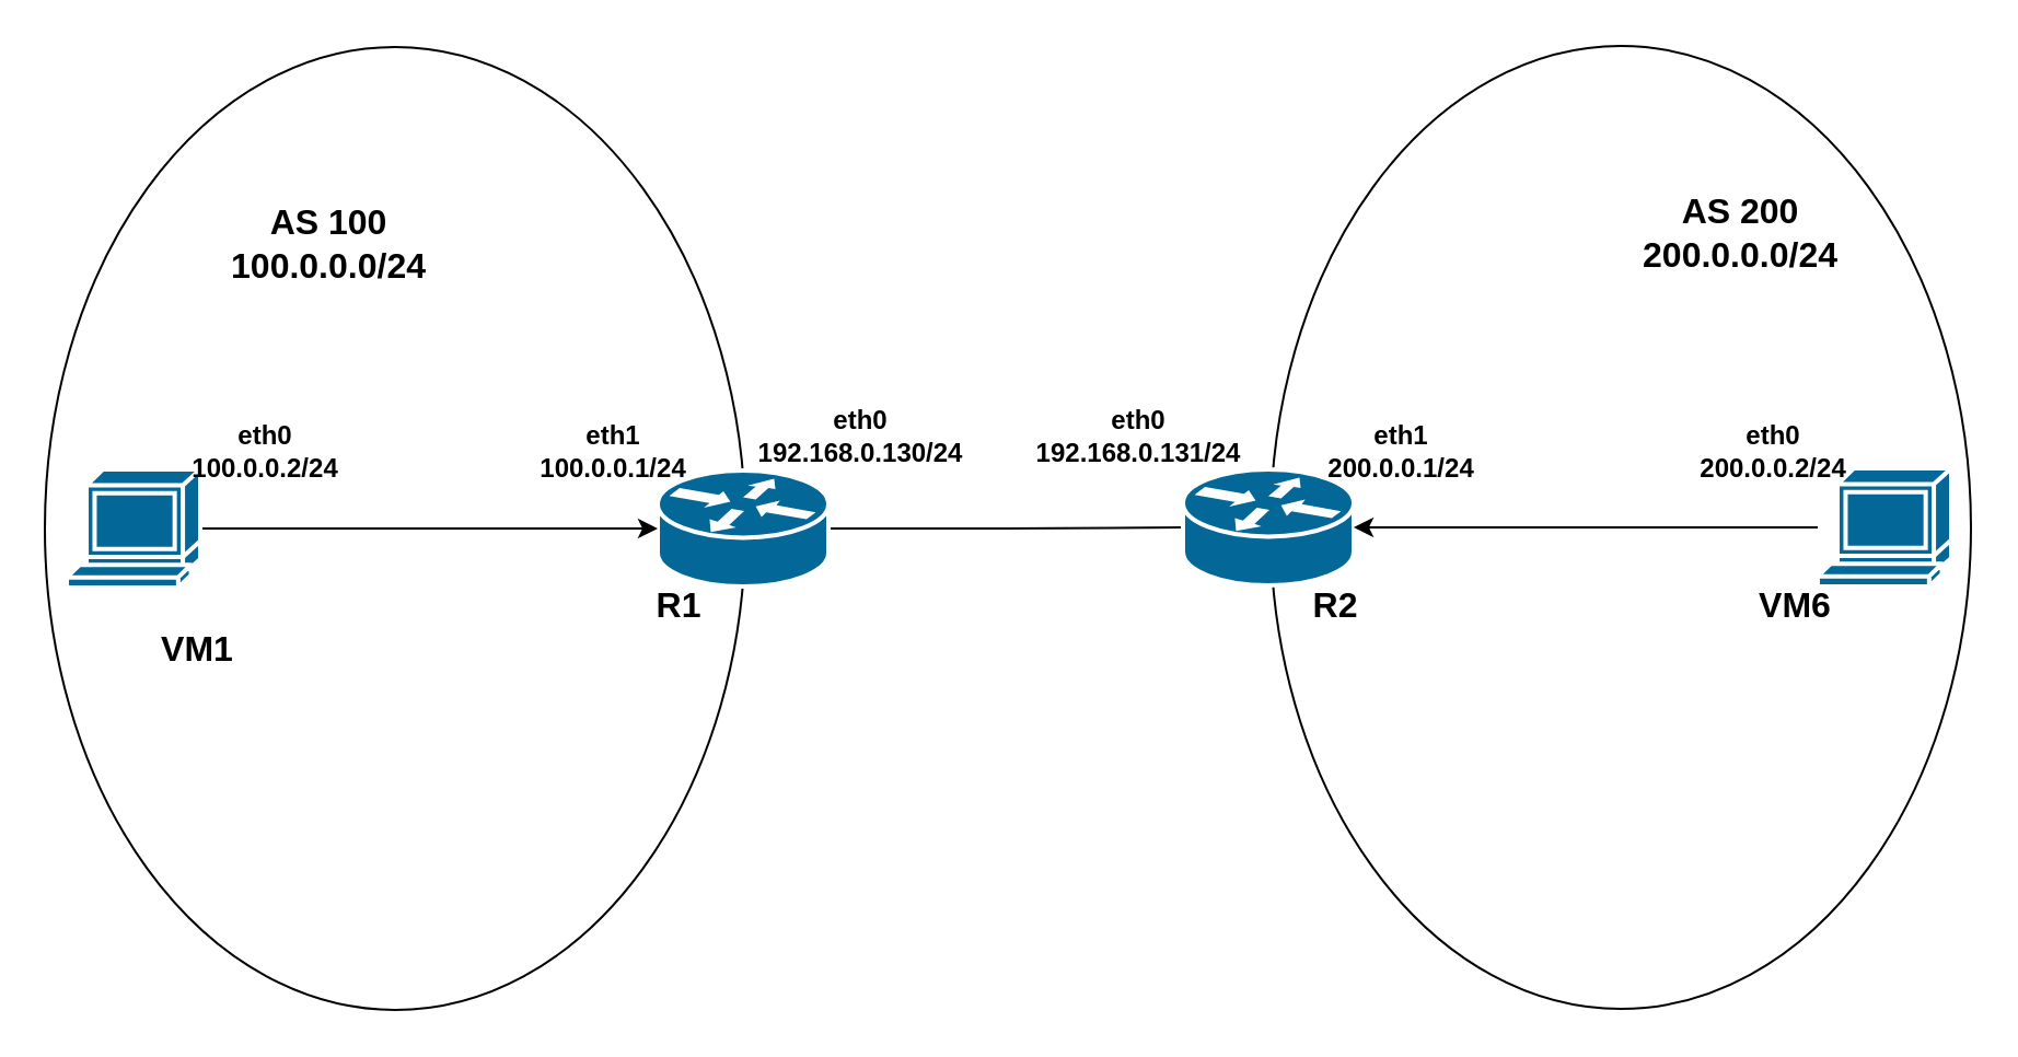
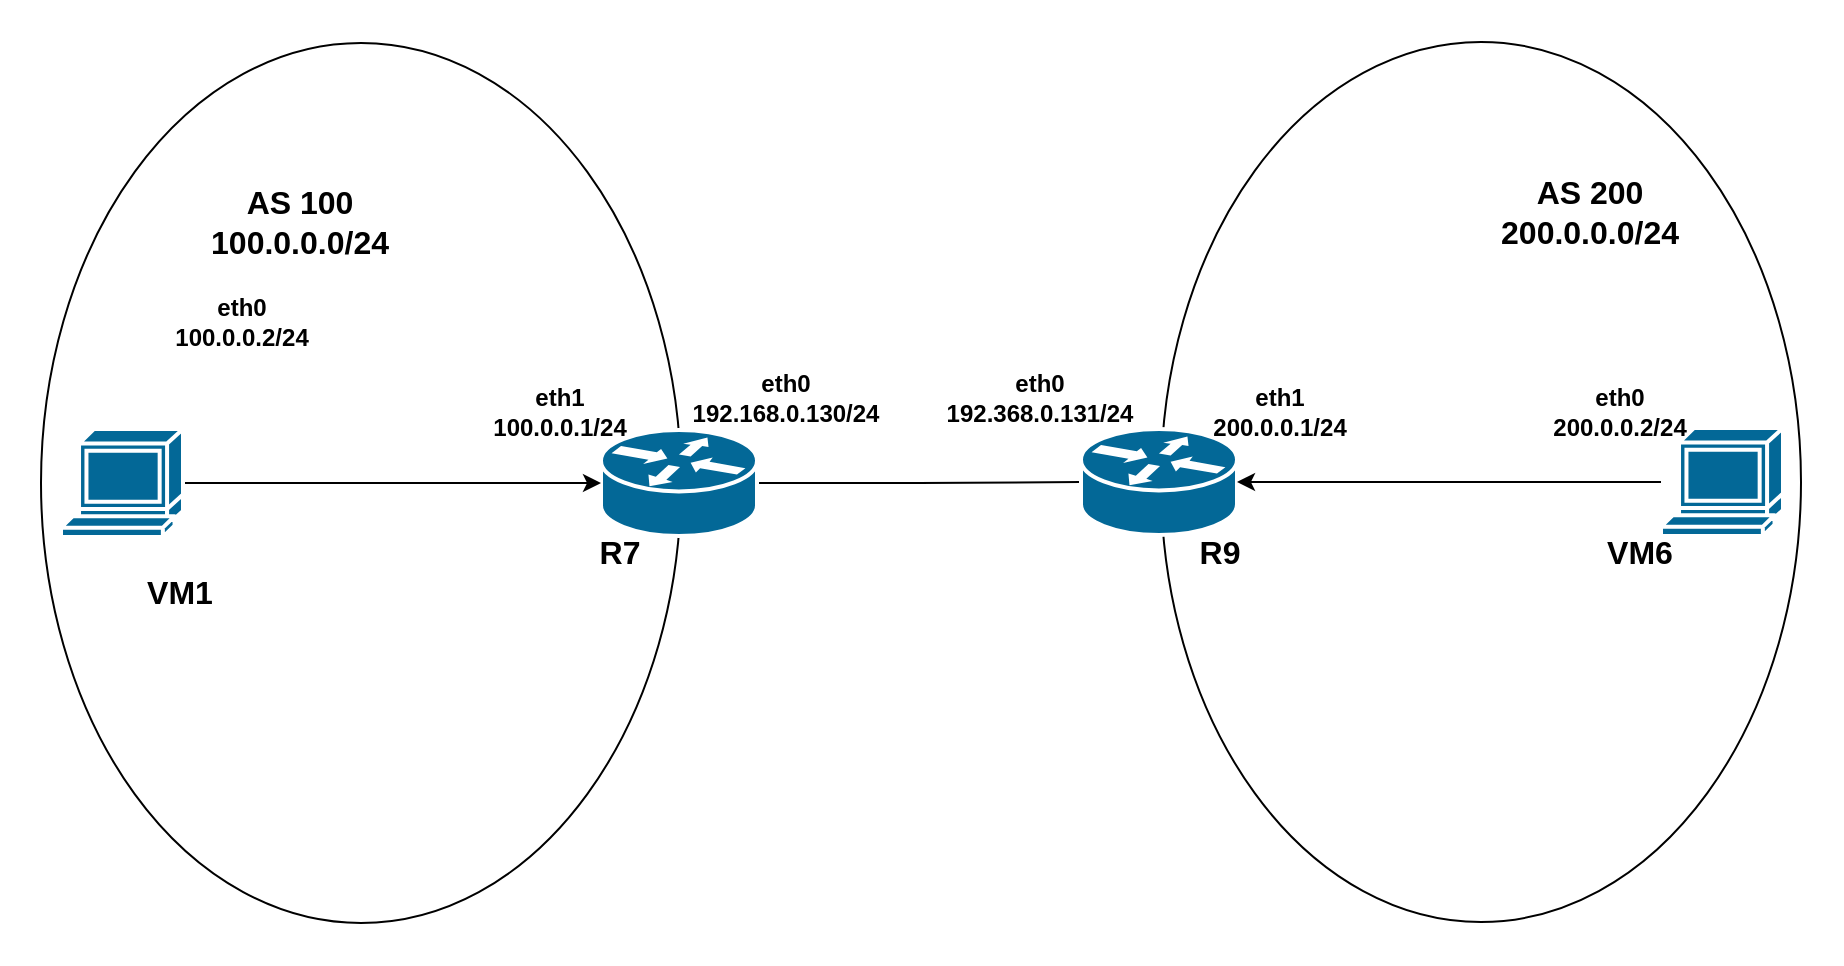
- <mxCell id="22" value="eth0&lt;br&gt;192.168.0.131/24" style="text;html=1;strokeColor=none;fillColor=none;align=center;verticalAlign=middle;whiteSpace=wrap;rounded=0;fontStyle=1" parent="1" vertex="1"><mxGeometry x="490" y="183.5" width="60" height="30" as="geometry" /></mxCell>
+ <mxCell id="22" value="eth0&lt;br&gt;192.368.0.131/24" style="text;html=1;strokeColor=none;fillColor=none;align=center;verticalAlign=middle;whiteSpace=wrap;rounded=0;fontStyle=1" parent="1" vertex="1"><mxGeometry x="490" y="183.5" width="60" height="30" as="geometry" /></mxCell>
- <mxCell id="16" value="eth0&lt;br&gt;100.0.0.2/24" style="text;html=1;strokeColor=none;fillColor=none;align=center;verticalAlign=middle;whiteSpace=wrap;rounded=0;fontStyle=1" parent="1" vertex="1"><mxGeometry x="91" y="191" width="60" height="30" as="geometry" /></mxCell>
+ <mxCell id="16" value="eth0&lt;br&gt;100.0.0.2/24" style="text;html=1;strokeColor=none;fillColor=none;align=center;verticalAlign=middle;whiteSpace=wrap;rounded=0;fontStyle=1" parent="1" vertex="1"><mxGeometry x="91" y="146" width="60" height="30" as="geometry" /></mxCell>
- <mxCell id="18" value="R1" style="text;html=1;strokeColor=none;fillColor=none;align=center;verticalAlign=middle;whiteSpace=wrap;rounded=0;fontSize=16;fontStyle=1" parent="1" vertex="1"><mxGeometry x="280" y="261" width="60" height="30" as="geometry" /></mxCell>
+ <mxCell id="18" value="R7" style="text;html=1;strokeColor=none;fillColor=none;align=center;verticalAlign=middle;whiteSpace=wrap;rounded=0;fontSize=16;fontStyle=1" parent="1" vertex="1"><mxGeometry x="280" y="261" width="60" height="30" as="geometry" /></mxCell>
- <mxCell id="19" value="R2" style="text;html=1;strokeColor=none;fillColor=none;align=center;verticalAlign=middle;whiteSpace=wrap;rounded=0;fontSize=16;fontStyle=1" parent="1" vertex="1"><mxGeometry x="580" y="261" width="60" height="30" as="geometry" /></mxCell>
+ <mxCell id="19" value="R9" style="text;html=1;strokeColor=none;fillColor=none;align=center;verticalAlign=middle;whiteSpace=wrap;rounded=0;fontSize=16;fontStyle=1" parent="1" vertex="1"><mxGeometry x="580" y="261" width="60" height="30" as="geometry" /></mxCell>
